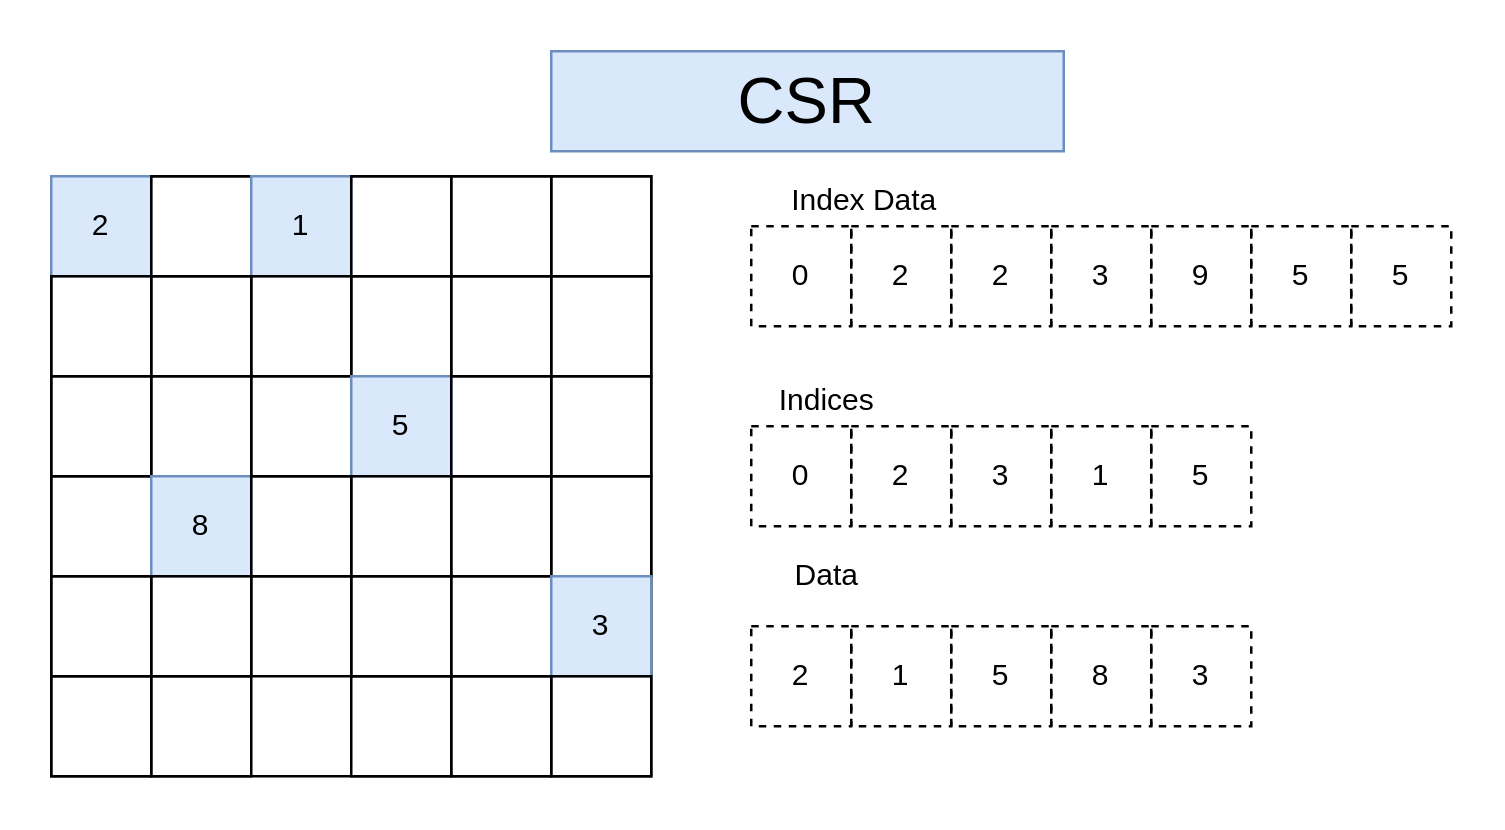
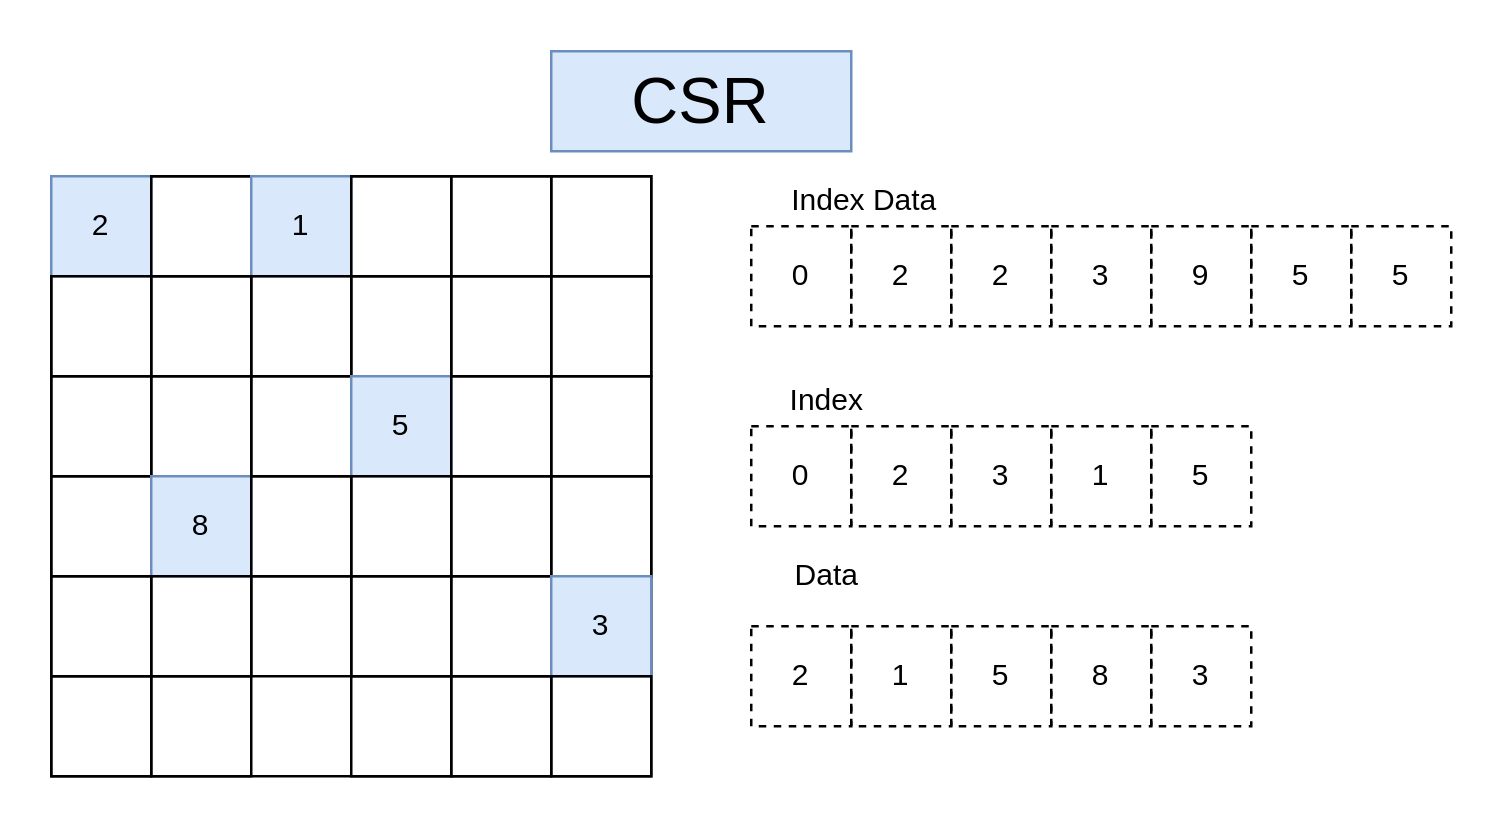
- <mxCell id="58" value="CSR" style="text;html=1;strokeColor=#6c8ebf;fillColor=#dae8fc;align=center;verticalAlign=middle;whiteSpace=wrap;rounded=0;horizontal=1;fontSize=26;" vertex="1" parent="1"><mxGeometry x="220" y="20" width="205" height="40" as="geometry" /></mxCell>
+ <mxCell id="58" value="CSR" style="text;html=1;strokeColor=#6c8ebf;fillColor=#dae8fc;align=center;verticalAlign=middle;whiteSpace=wrap;rounded=0;horizontal=1;fontSize=26;" vertex="1" parent="1"><mxGeometry x="220" width="120" height="40" as="geometry" y="20" /></mxCell>
- <mxCell id="40" value="Indices" style="text;html=1;align=center;verticalAlign=middle;resizable=0;points=[];autosize=1;strokeColor=none;fillColor=none;" vertex="1" parent="1"><mxGeometry x="305" y="150" width="50" height="20" as="geometry" /></mxCell>
+ <mxCell id="40" value="Index" style="text;html=1;align=center;verticalAlign=middle;resizable=0;points=[];autosize=1;strokeColor=none;fillColor=none;" vertex="1" parent="1"><mxGeometry x="305" y="150" width="50" height="20" as="geometry" /></mxCell>
